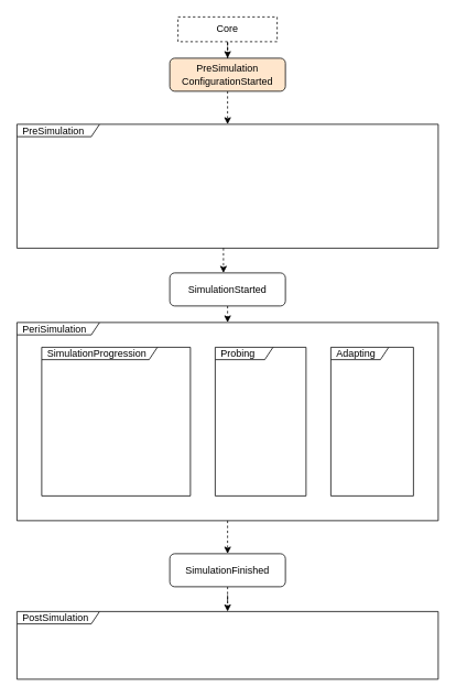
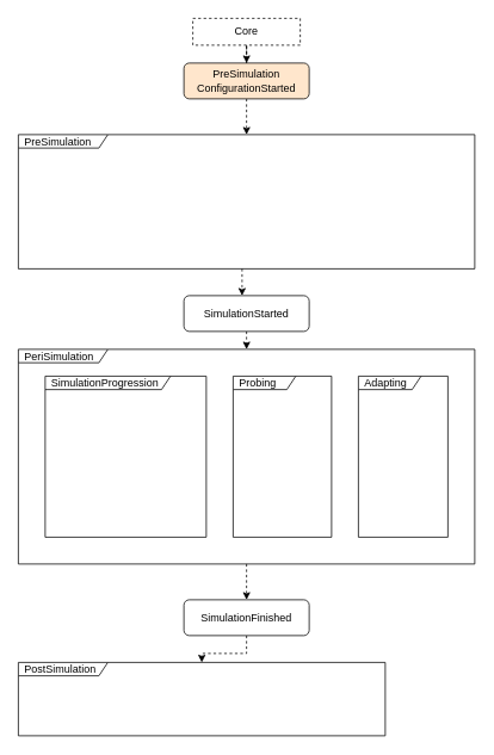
- <mxCell id="13" value="PostSimulation" style="shape=umlFrame;whiteSpace=wrap;html=1;width=100;height=15;boundedLbl=1;verticalAlign=middle;align=left;spacingLeft=5;shadow=0;sketch=0;gradientColor=none;swimlaneFillColor=none;fillColor=default;" parent="1" vertex="1"><mxGeometry x="20" y="740" width="510" height="82" as="geometry" /></mxCell>
+ <mxCell id="13" value="PostSimulation" style="shape=umlFrame;whiteSpace=wrap;html=1;width=100;height=15;boundedLbl=1;verticalAlign=middle;align=left;spacingLeft=5;shadow=0;sketch=0;gradientColor=none;swimlaneFillColor=none;fillColor=default;" parent="1" vertex="1"><mxGeometry x="20" y="740" width="410" height="82" as="geometry" /></mxCell>
